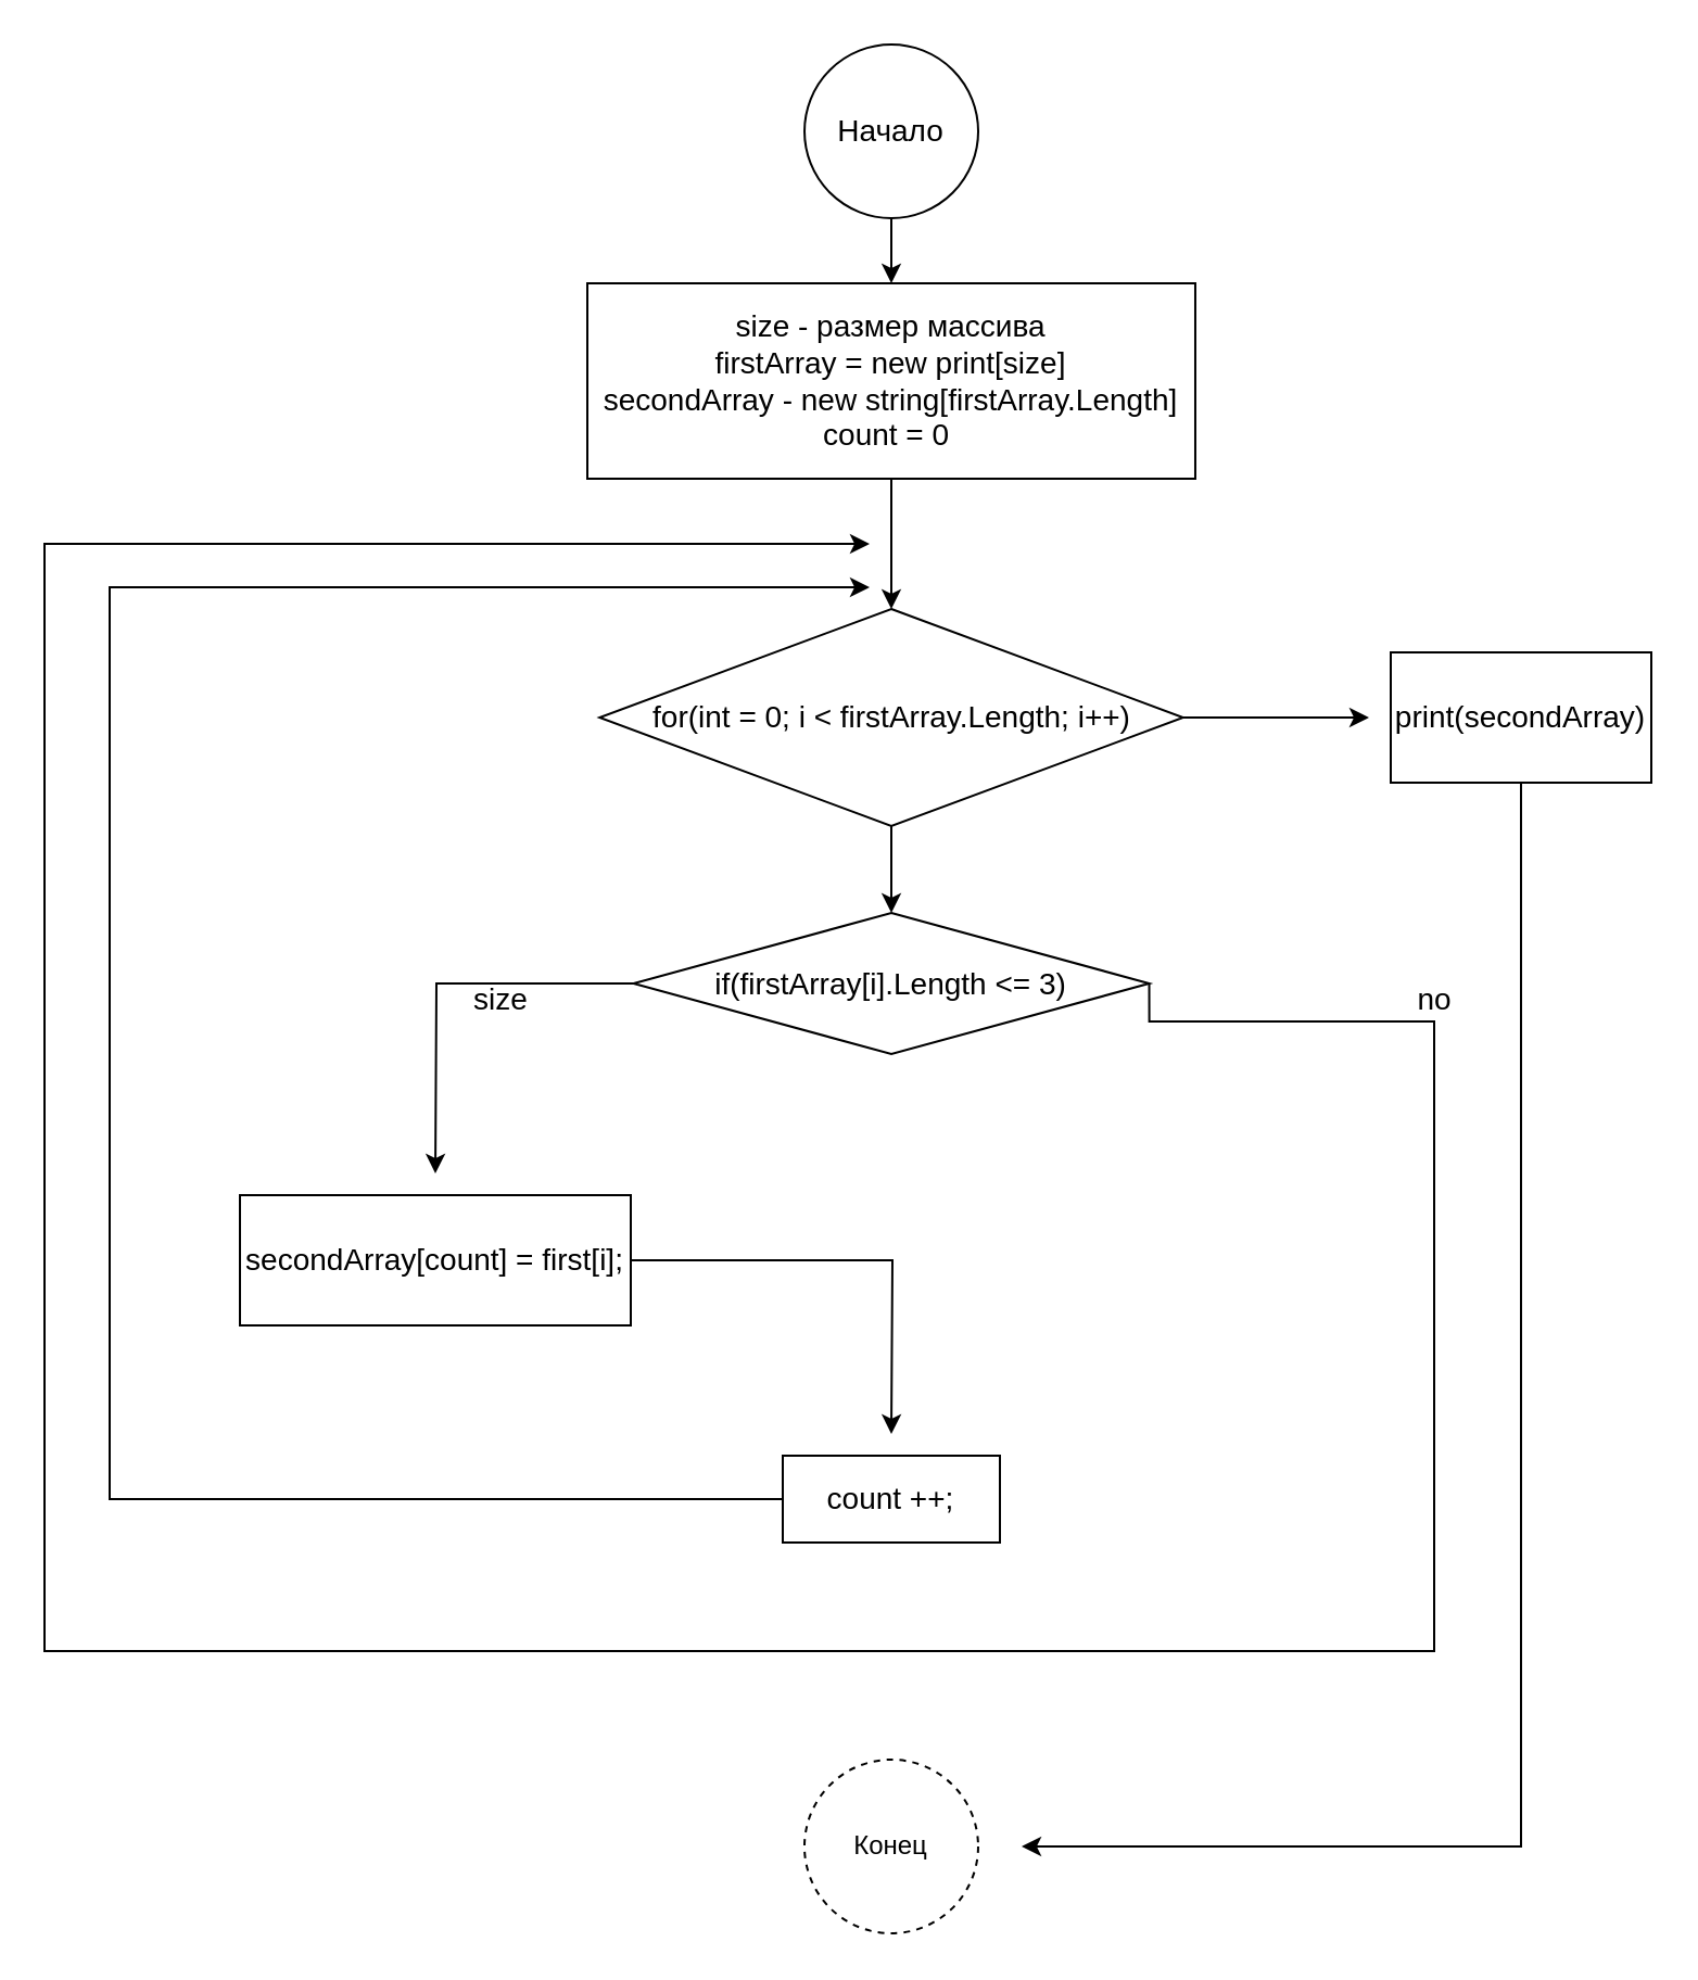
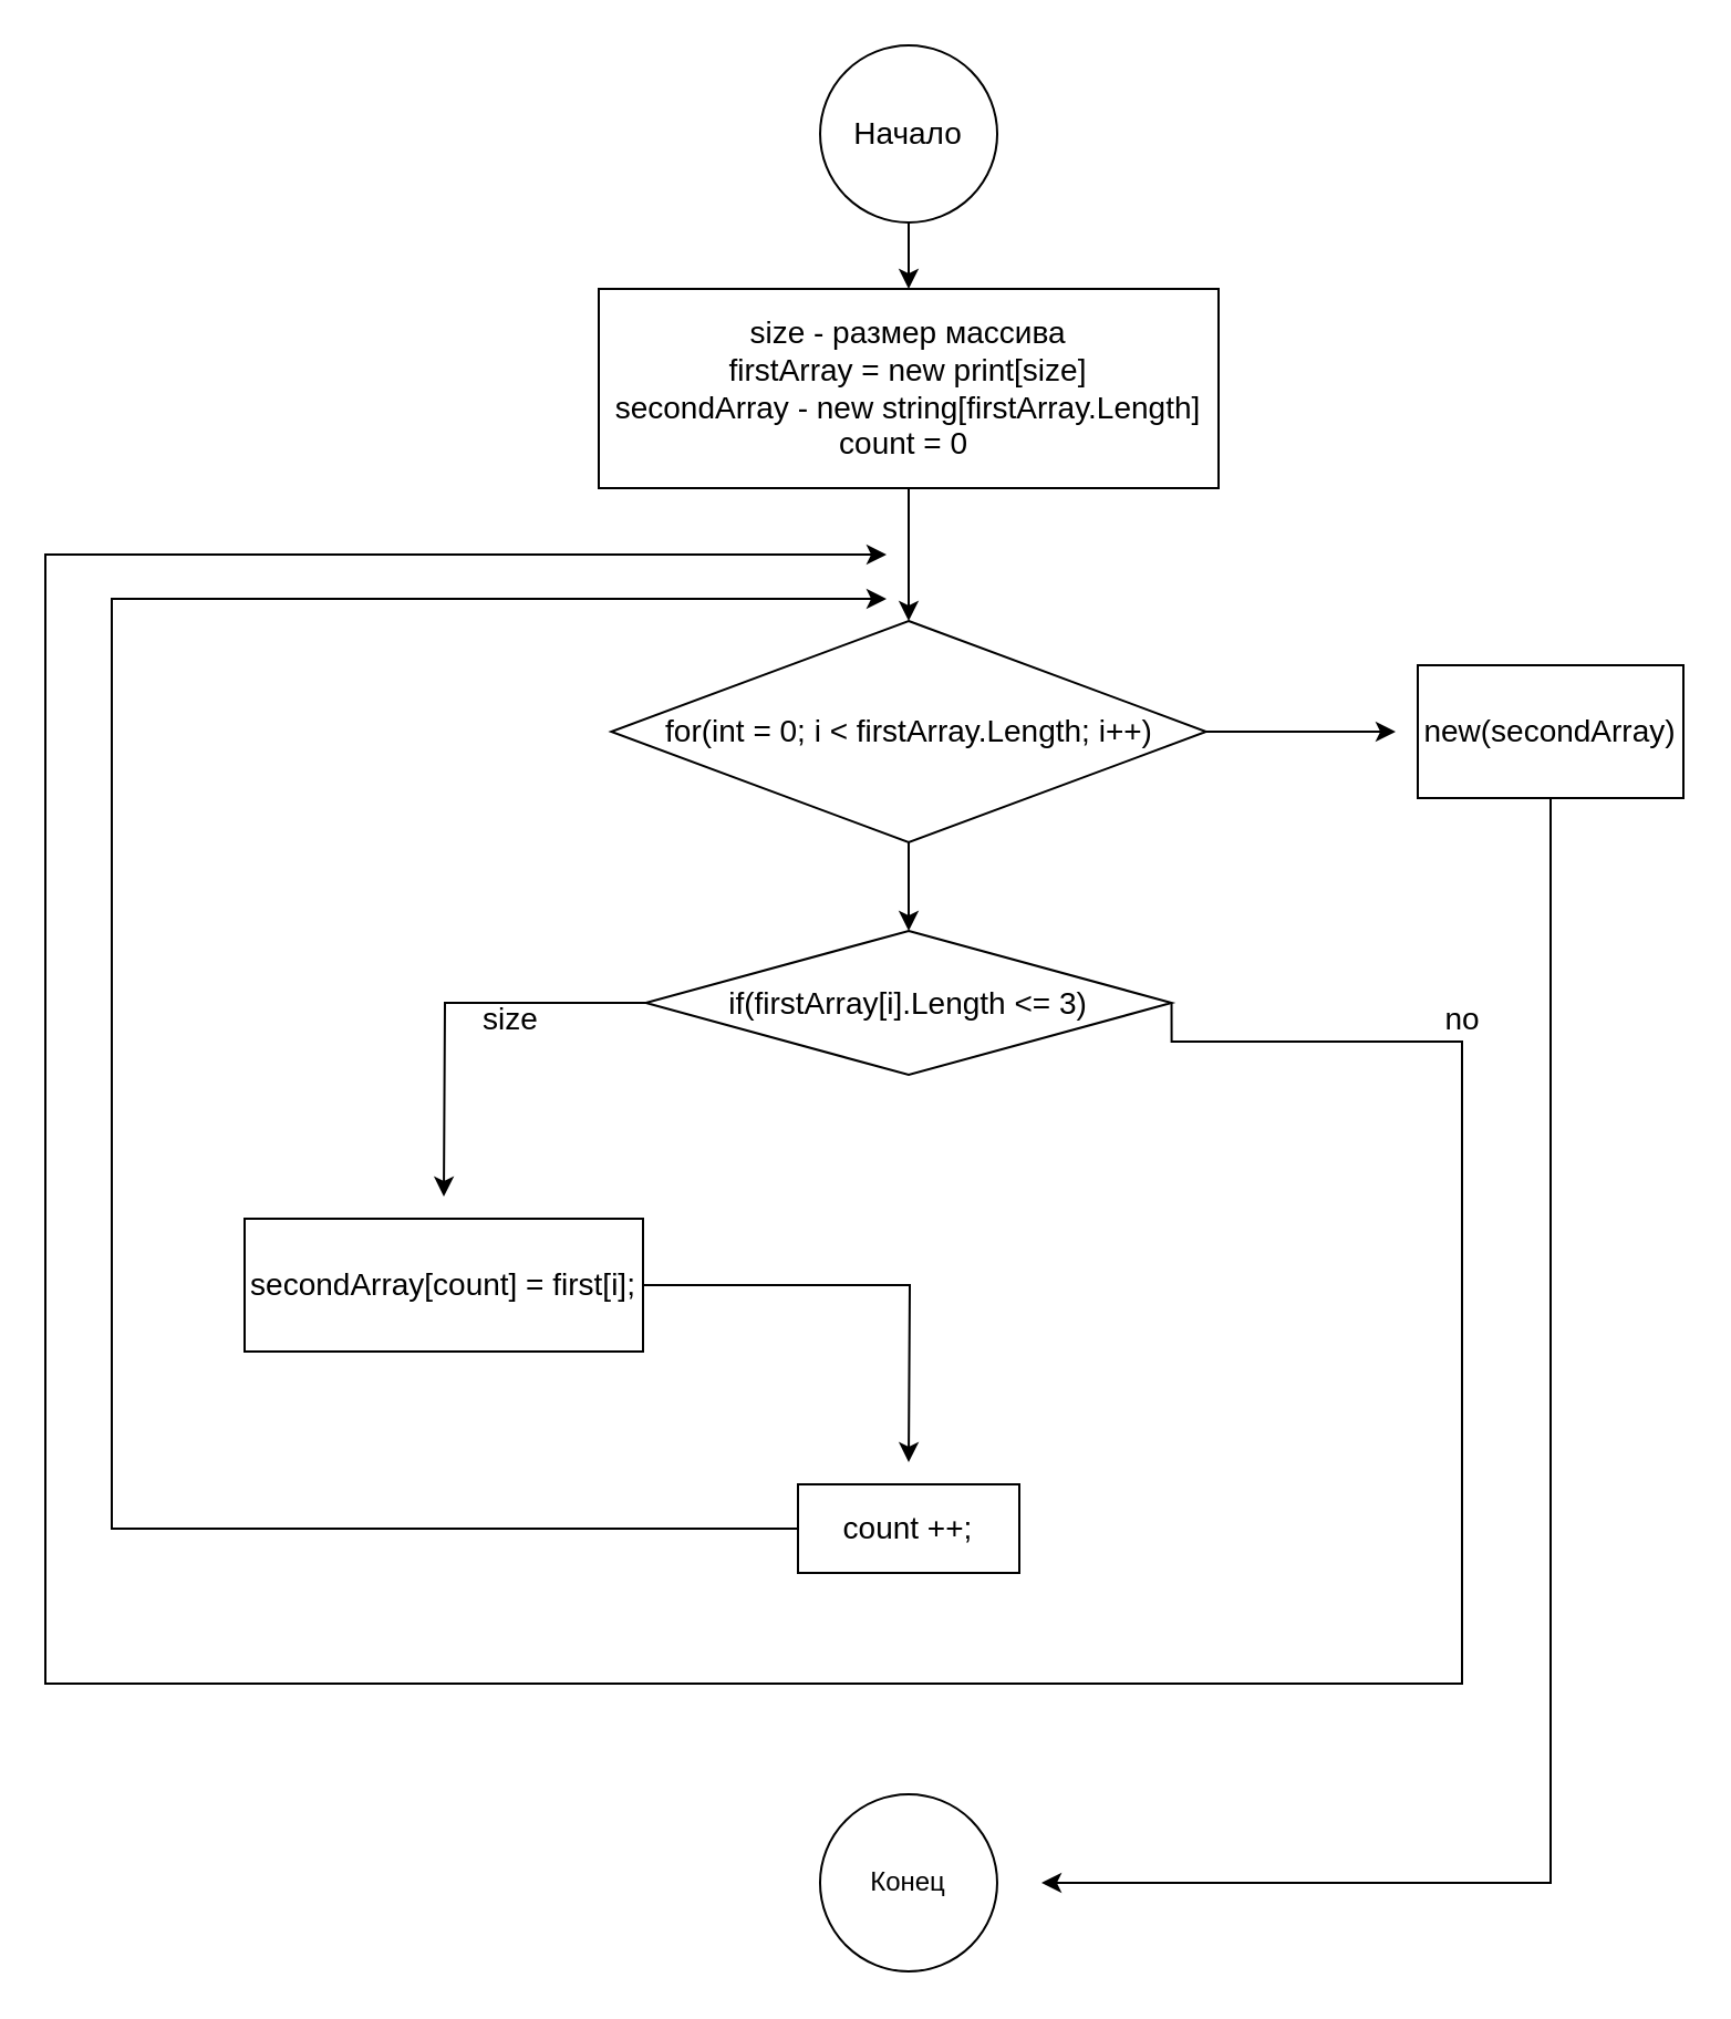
- <mxCell id="18" value="print(secondArray)" style="rounded=0;whiteSpace=wrap;html=1;fontSize=14;" vertex="1" parent="1"><mxGeometry x="640" y="300" width="120" height="60" as="geometry" /></mxCell>
+ <mxCell id="18" value="new(secondArray)" style="rounded=0;whiteSpace=wrap;html=1;fontSize=14;" vertex="1" parent="1"><mxGeometry x="640" y="300" width="120" height="60" as="geometry" /></mxCell>
- <mxCell id="4" value="Конец" style="ellipse;whiteSpace=wrap;html=1;aspect=fixed;dashed=1;" vertex="1" parent="1"><mxGeometry x="369.99" y="810" width="80" height="80" as="geometry" /></mxCell>
+ <mxCell id="4" value="Конец" style="ellipse;whiteSpace=wrap;html=1;aspect=fixed;" vertex="1" parent="1"><mxGeometry x="369.99" y="810" width="80" height="80" as="geometry" /></mxCell>
